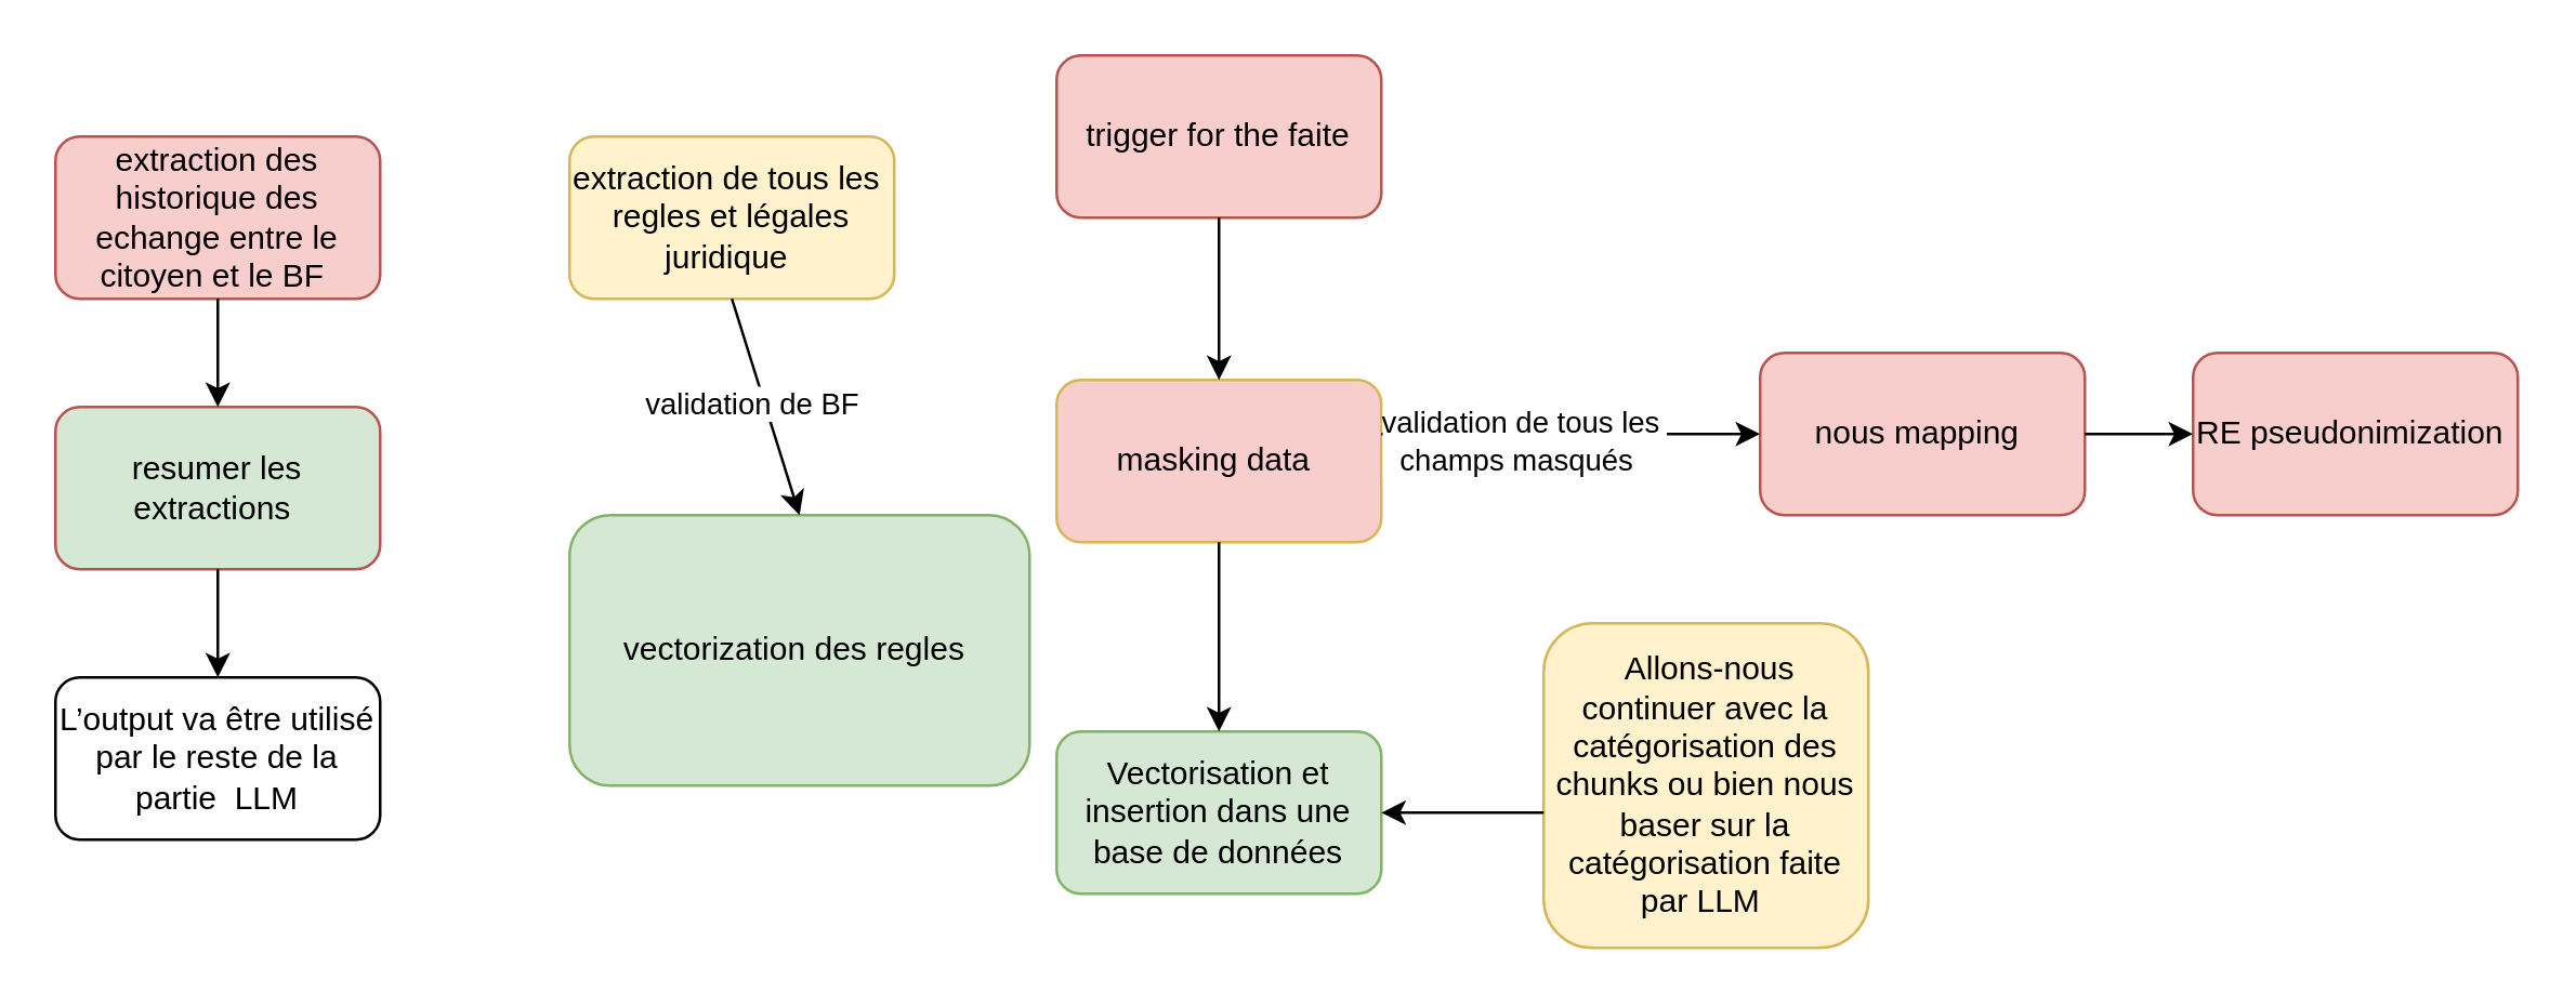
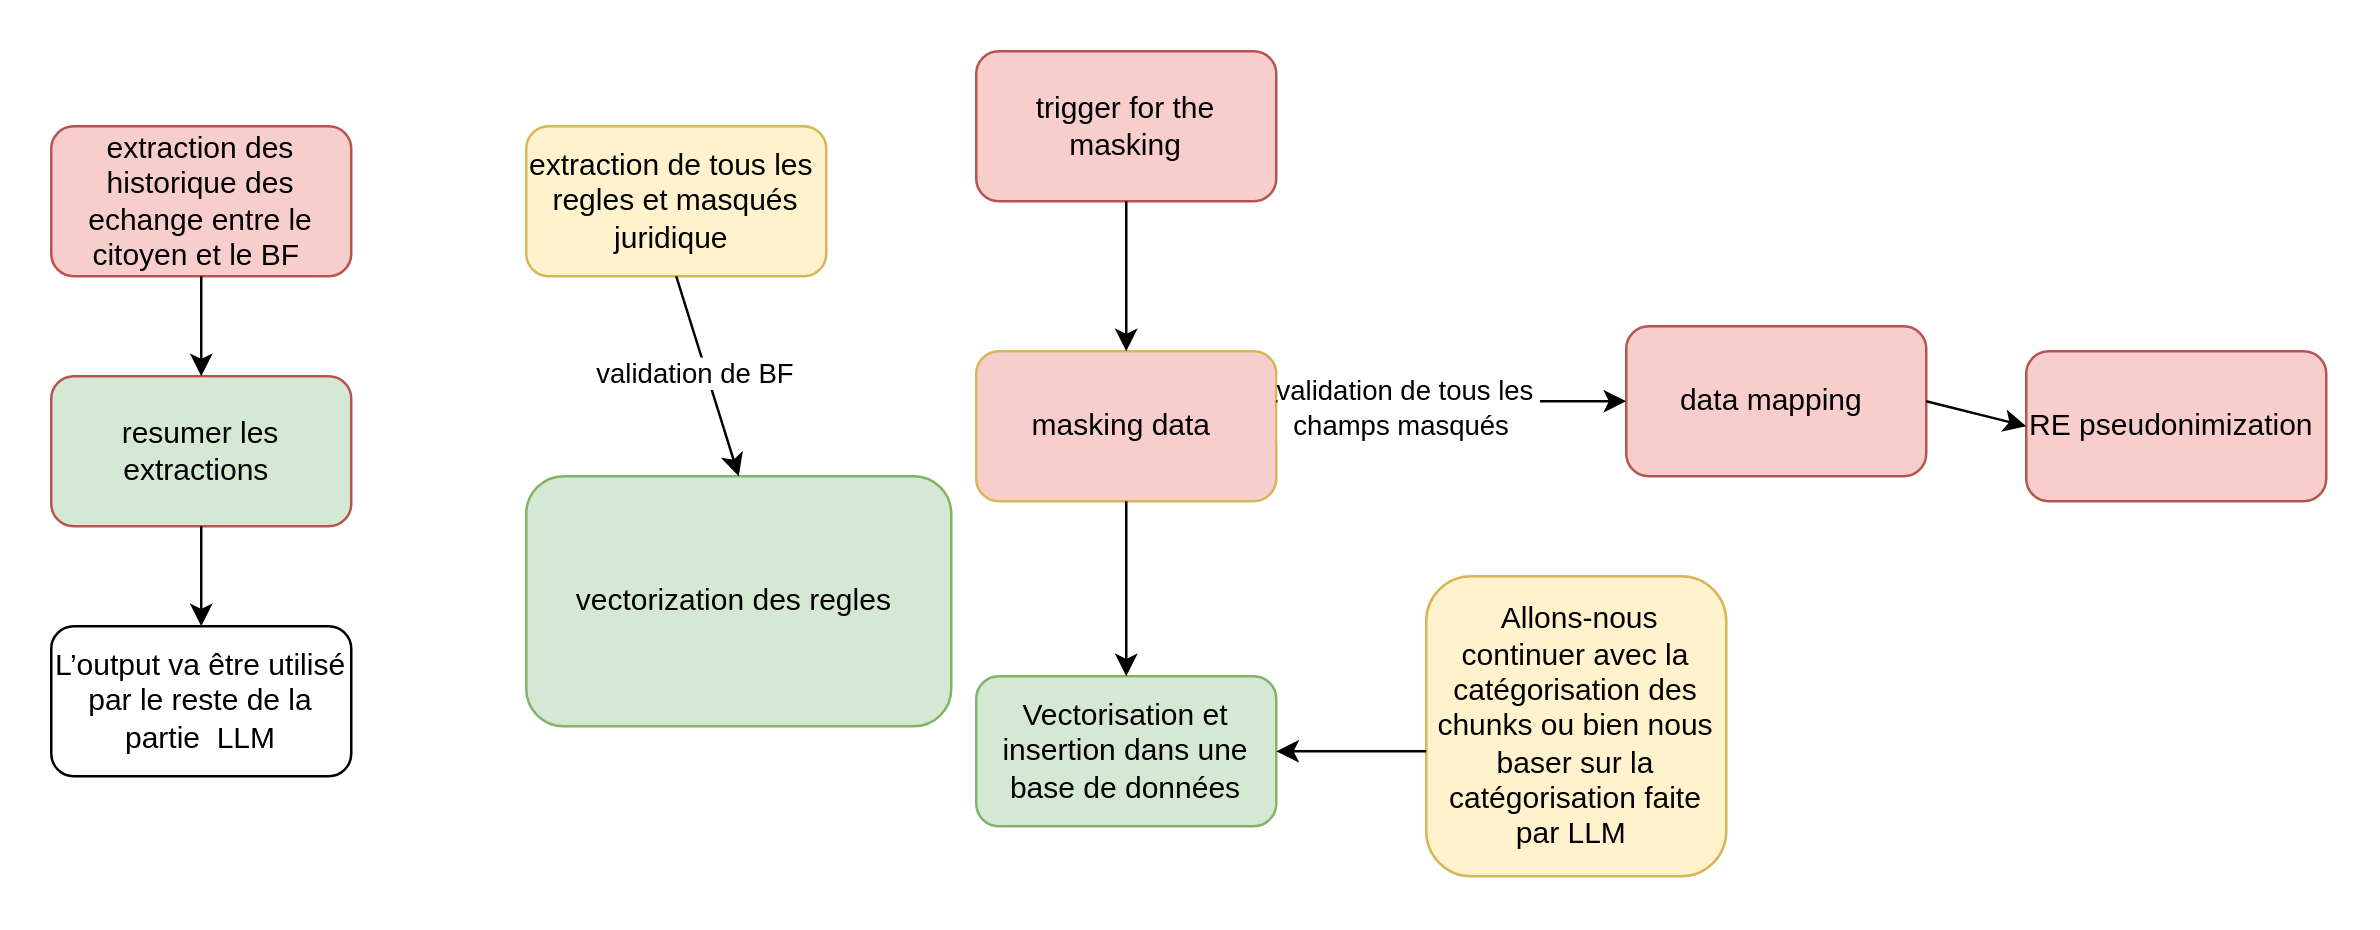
- <mxCell id="5" value="trigger for the faite" style="rounded=1;whiteSpace=wrap;html=1;fillColor=#f8cecc;strokeColor=#b85450;" parent="1" vertex="1"><mxGeometry x="390" y="20" width="120" height="60" as="geometry" /></mxCell>
+ <mxCell id="5" value="trigger for the masking" style="rounded=1;whiteSpace=wrap;html=1;fillColor=#f8cecc;strokeColor=#b85450;" parent="1" vertex="1"><mxGeometry x="390" y="20" width="120" height="60" as="geometry" /></mxCell>
- <mxCell id="4" value="extraction de tous les&amp;nbsp; regles et légales juridique&amp;nbsp;" style="rounded=1;whiteSpace=wrap;html=1;fillColor=#fff2cc;strokeColor=#d6b656;" parent="1" vertex="1"><mxGeometry x="210" width="120" height="60" as="geometry" y="50" /></mxCell>
+ <mxCell id="4" value="extraction de tous les&amp;nbsp; regles et masqués juridique&amp;nbsp;" style="rounded=1;whiteSpace=wrap;html=1;fillColor=#fff2cc;strokeColor=#d6b656;" parent="1" vertex="1"><mxGeometry x="210" width="120" height="60" as="geometry" y="50" /></mxCell>
- <mxCell id="6" value="nous mapping&amp;nbsp;" style="rounded=1;whiteSpace=wrap;html=1;fillColor=#f8cecc;strokeColor=#b85450;" parent="1" vertex="1"><mxGeometry x="650" y="130" width="120" height="60" as="geometry" /></mxCell>
+ <mxCell id="6" value="data mapping&amp;nbsp;" style="rounded=1;whiteSpace=wrap;html=1;fillColor=#f8cecc;strokeColor=#b85450;" parent="1" vertex="1"><mxGeometry x="650" y="130" width="120" height="60" as="geometry" /></mxCell>
- <mxCell id="13" value="RE pseudonimization&amp;nbsp;" style="rounded=1;whiteSpace=wrap;html=1;fillColor=#f8cecc;strokeColor=#b85450;" parent="1" vertex="1"><mxGeometry x="810" y="130" width="120" height="60" as="geometry" /></mxCell>
+ <mxCell id="13" value="RE pseudonimization&amp;nbsp;" style="rounded=1;whiteSpace=wrap;html=1;fillColor=#f8cecc;strokeColor=#b85450;" parent="1" vertex="1"><mxGeometry x="810" y="140" width="120" height="60" as="geometry" /></mxCell>
